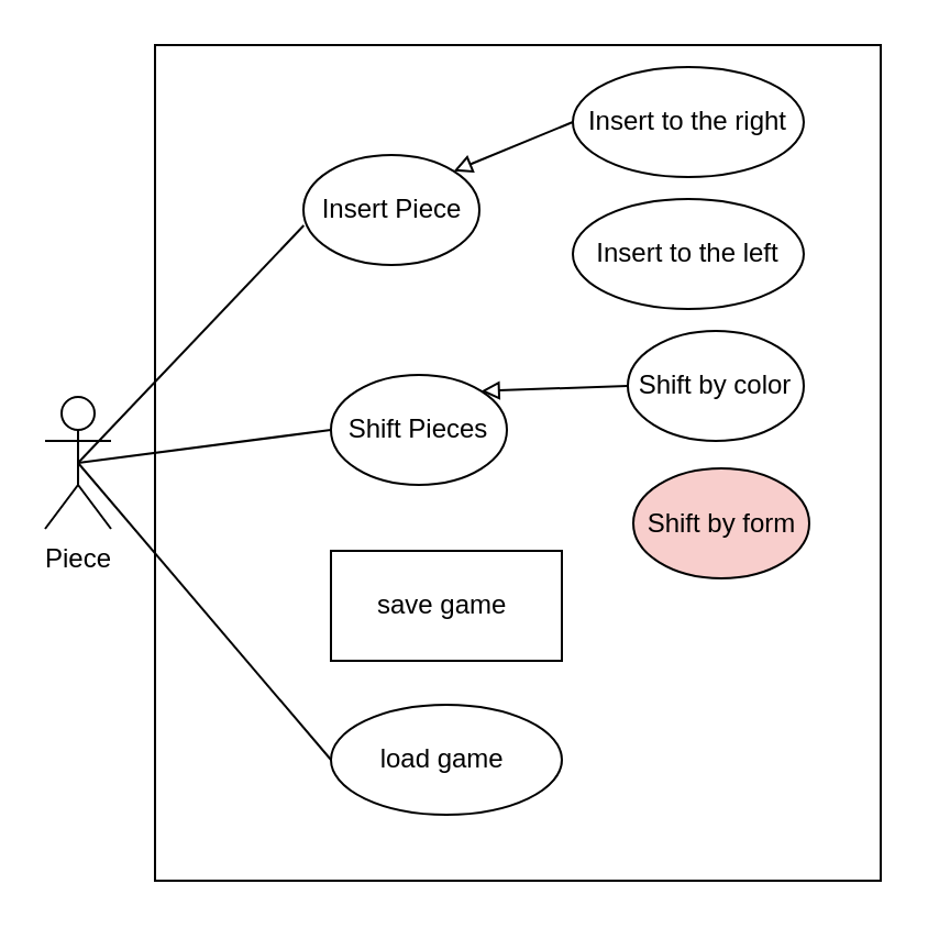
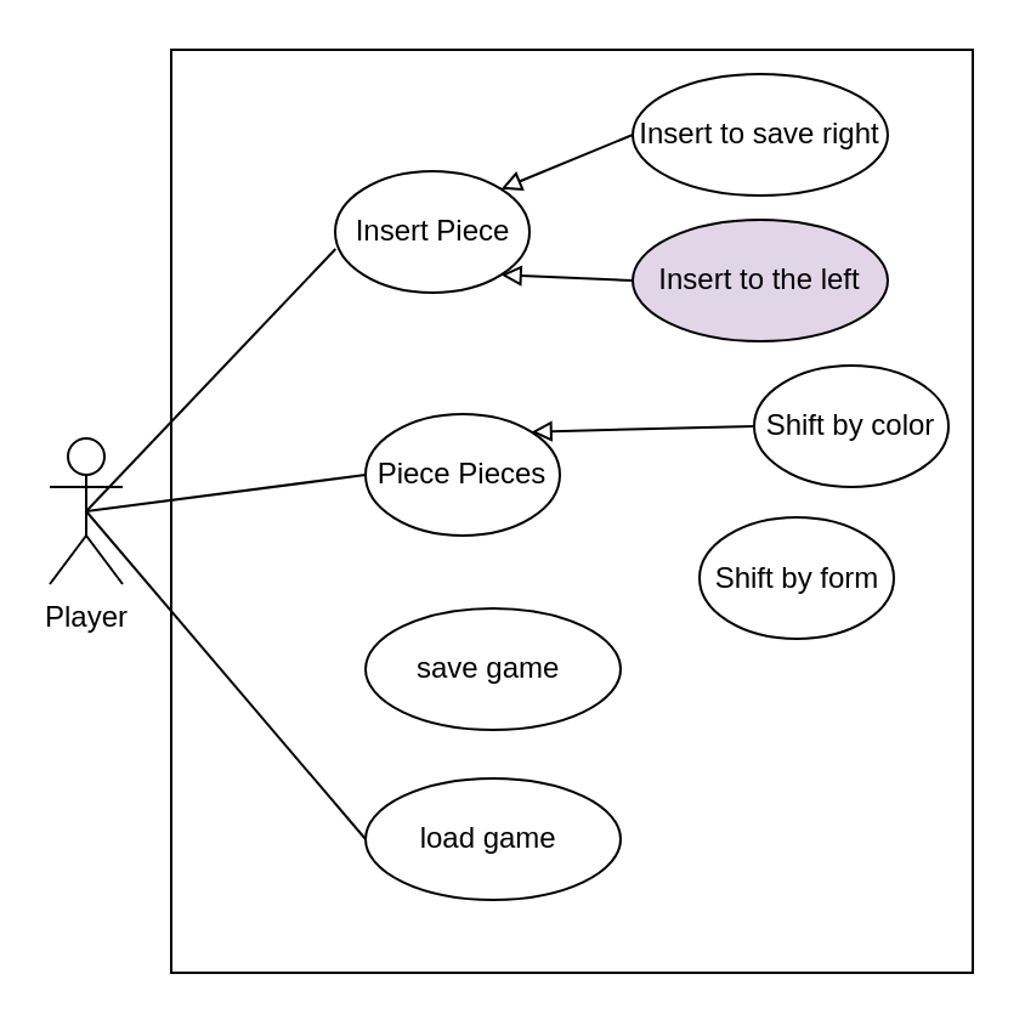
- <mxCell id="7" value="Insert to the right" style="ellipse;whiteSpace=wrap;html=1;" parent="1" vertex="1"><mxGeometry x="260" y="30" width="105" height="50" as="geometry" /></mxCell>
+ <mxCell id="7" value="Insert to save right" style="ellipse;whiteSpace=wrap;html=1;" parent="1" vertex="1"><mxGeometry x="260" y="30" width="105" height="50" as="geometry" /></mxCell>
+ <mxCell id="13" style="edgeStyle=none;html=1;endArrow=block;endFill=0;entryX=1;entryY=1;entryDx=0;entryDy=0;exitX=0;exitY=0.5;exitDx=0;exitDy=0;" parent="1" source="8" target="3" edge="1"><mxGeometry relative="1" as="geometry"><mxPoint x="280" y="163" as="sourcePoint" /><mxPoint x="213.244" y="180.002" as="targetPoint" /></mxGeometry></mxCell>
- <mxCell id="8" value="Insert to the left" style="ellipse;whiteSpace=wrap;html=1;" parent="1" vertex="1"><mxGeometry x="260" y="90" width="105" height="50" as="geometry" /></mxCell>
+ <mxCell id="8" value="Insert to the left" style="ellipse;whiteSpace=wrap;html=1;fillColor=#e1d5e7;" parent="1" vertex="1"><mxGeometry x="260" y="90" width="105" height="50" as="geometry" /></mxCell>
- <mxCell id="9" value="Shift by color" style="ellipse;whiteSpace=wrap;html=1;" parent="1" vertex="1"><mxGeometry x="285" y="150" width="80" height="50" as="geometry" /></mxCell>
+ <mxCell id="9" value="Shift by color" style="ellipse;whiteSpace=wrap;html=1;" parent="1" vertex="1"><mxGeometry x="310" y="150" width="80" height="50" as="geometry" /></mxCell>
- <mxCell id="6" value="Shift Pieces" style="ellipse;whiteSpace=wrap;html=1;" parent="1" vertex="1"><mxGeometry x="150" y="170" width="80" height="50" as="geometry" /></mxCell>
+ <mxCell id="6" value="Piece Pieces" style="ellipse;whiteSpace=wrap;html=1;" parent="1" vertex="1"><mxGeometry x="150" y="170" width="80" height="50" as="geometry" /></mxCell>
- <mxCell id="10" value="Shift by form" style="ellipse;whiteSpace=wrap;html=1;fillColor=#f8cecc;" parent="1" vertex="1"><mxGeometry x="287.5" y="212.5" width="80" height="50" as="geometry" /></mxCell>
+ <mxCell id="10" value="Shift by form" style="ellipse;whiteSpace=wrap;html=1;" parent="1" vertex="1"><mxGeometry x="287.5" y="212.5" width="80" height="50" as="geometry" /></mxCell>
- <mxCell id="5" value="Piece" style="shape=umlActor;verticalLabelPosition=bottom;verticalAlign=top;html=1;outlineConnect=0;" parent="1" vertex="1"><mxGeometry x="20" y="180" width="30" height="60" as="geometry" /></mxCell>
+ <mxCell id="5" value="Player" style="shape=umlActor;verticalLabelPosition=bottom;verticalAlign=top;html=1;outlineConnect=0;" parent="1" vertex="1"><mxGeometry x="20" y="180" width="30" height="60" as="geometry" /></mxCell>
- <mxCell id="16" value="save game&amp;nbsp;" style="whiteSpace=wrap;html=1;rounded=0;" parent="1" vertex="1"><mxGeometry x="150" y="250" width="105" height="50" as="geometry" /></mxCell>
+ <mxCell id="16" value="save game&amp;nbsp;" style="ellipse;whiteSpace=wrap;html=1;" parent="1" vertex="1"><mxGeometry x="150" y="250" width="105" height="50" as="geometry" /></mxCell>
